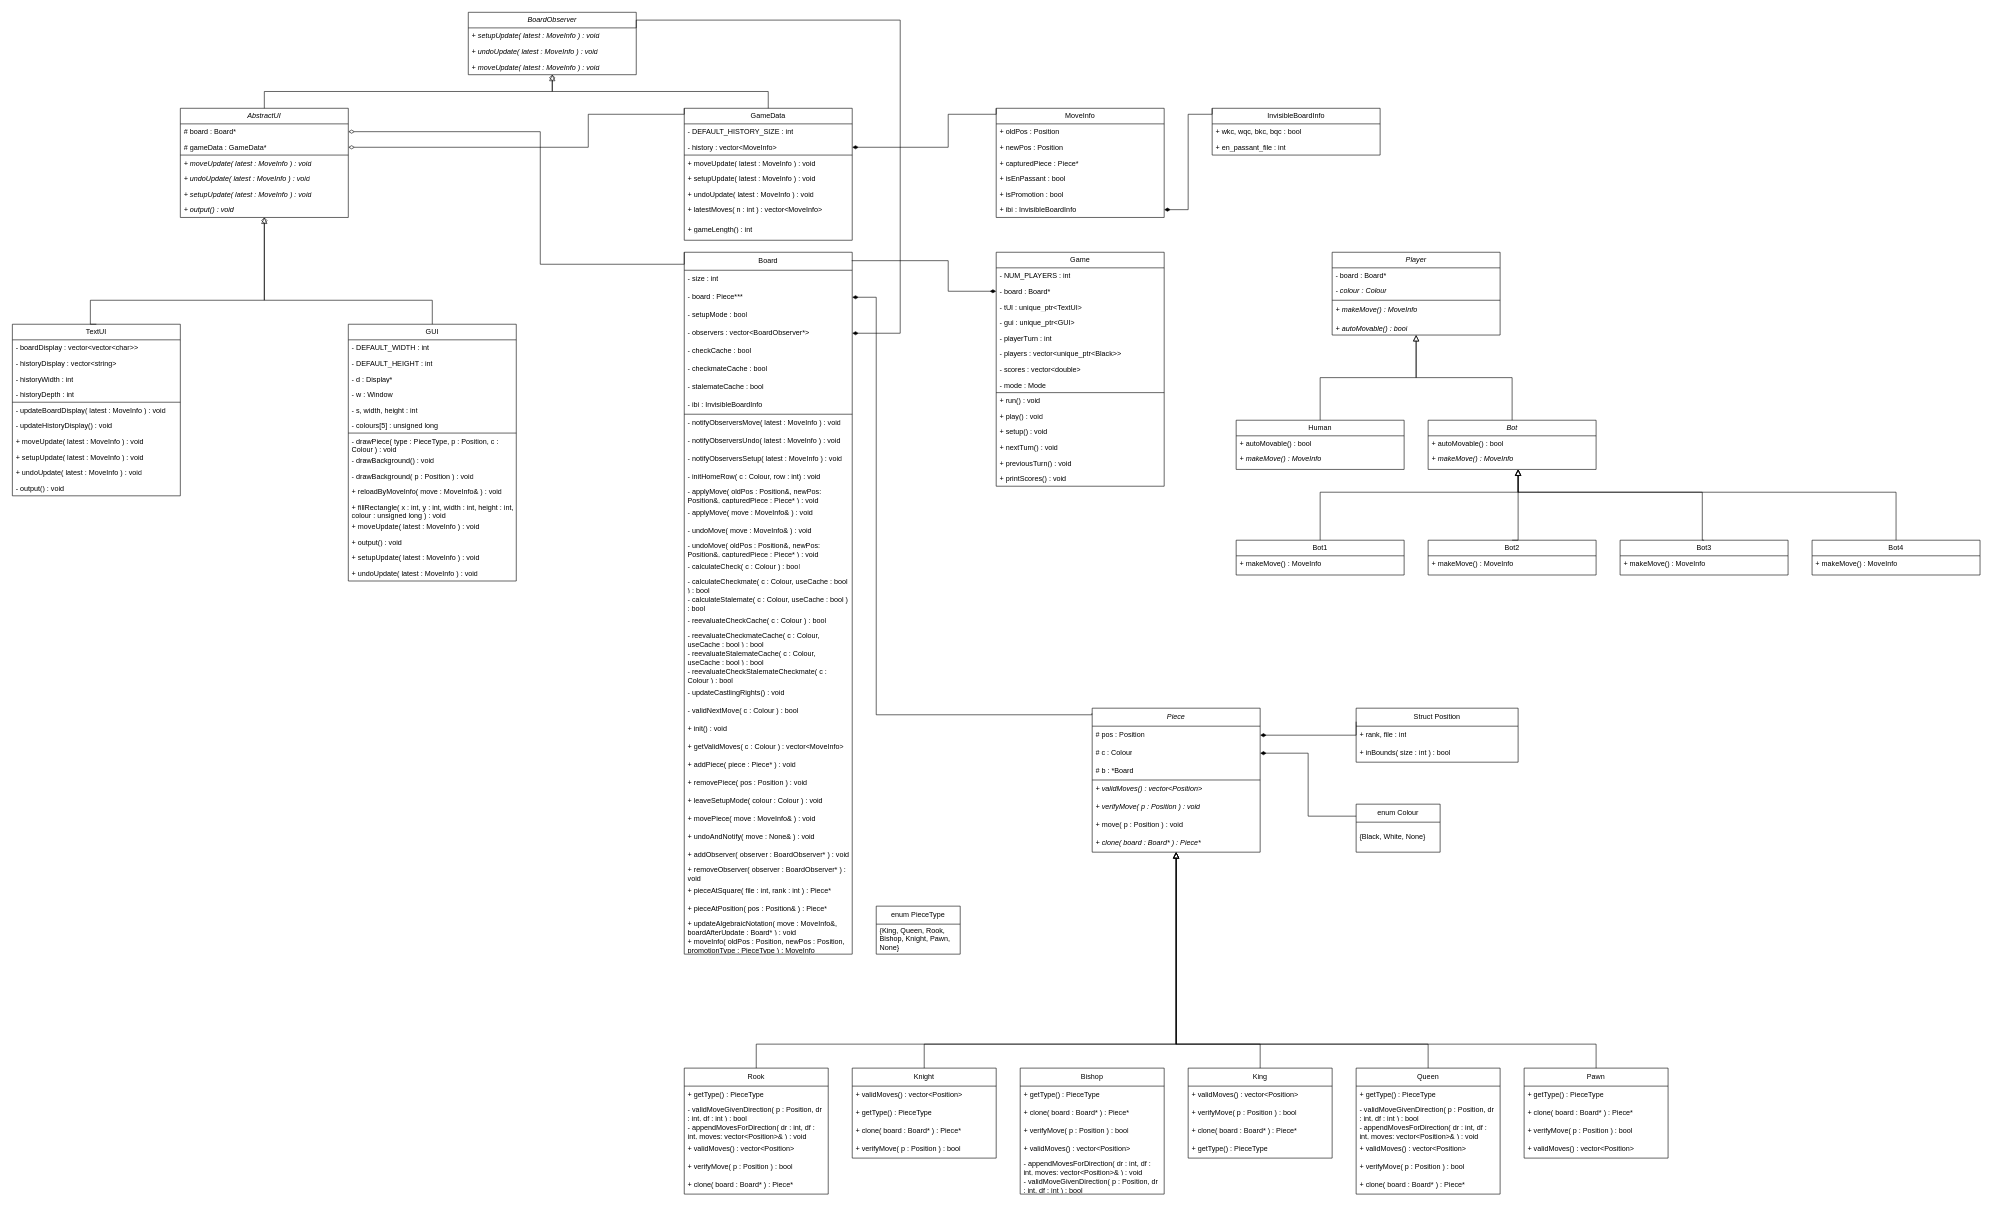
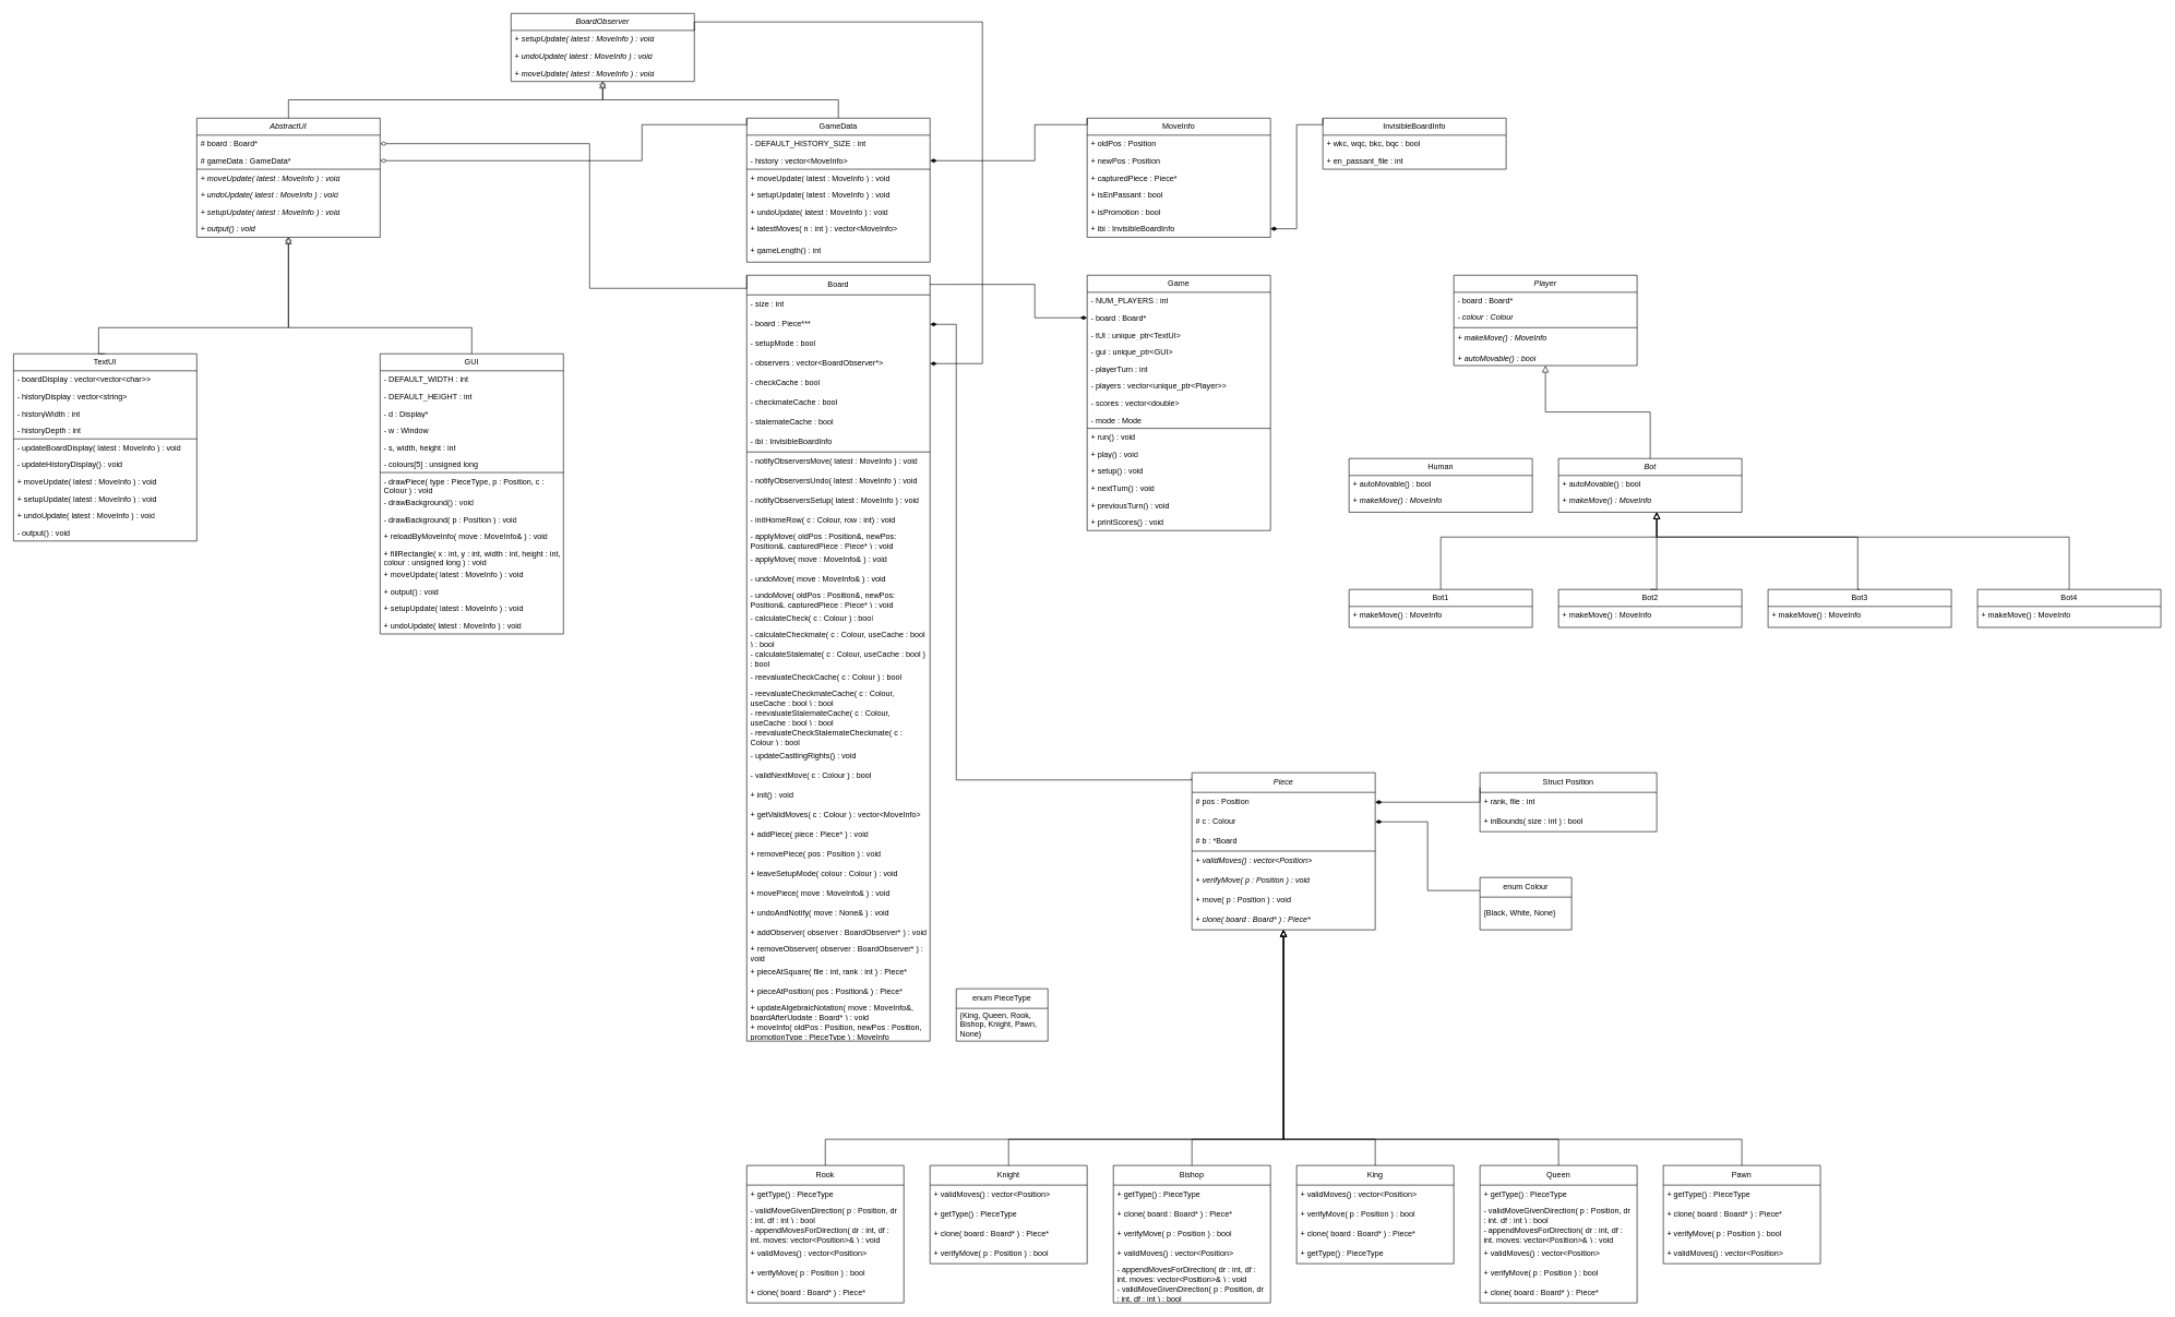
- <mxCell id="198" value="- players : vector&amp;lt;unique_ptr&amp;lt;Black&amp;gt;&amp;gt;" style="text;strokeColor=none;fillColor=none;align=left;verticalAlign=top;spacingLeft=4;spacingRight=4;overflow=hidden;rotatable=0;points=[[0,0.5],[1,0.5]];portConstraint=eastwest;whiteSpace=wrap;html=1;" vertex="1" parent="192"><mxGeometry y="156" width="280" height="26" as="geometry" /></mxCell>
+ <mxCell id="198" value="- players : vector&amp;lt;unique_ptr&amp;lt;Player&amp;gt;&amp;gt;" style="text;strokeColor=none;fillColor=none;align=left;verticalAlign=top;spacingLeft=4;spacingRight=4;overflow=hidden;rotatable=0;points=[[0,0.5],[1,0.5]];portConstraint=eastwest;whiteSpace=wrap;html=1;" vertex="1" parent="192"><mxGeometry y="156" width="280" height="26" as="geometry" /></mxCell>
- <mxCell id="215" style="edgeStyle=orthogonalEdgeStyle;rounded=0;orthogonalLoop=1;jettySize=auto;html=1;exitX=0.5;exitY=0;exitDx=0;exitDy=0;endArrow=block;endFill=0;endSize=8;" edge="1" parent="1" source="187" target="209"><mxGeometry relative="1" as="geometry" /></mxCell>
+ <mxCell id="76" value="" style="edgeStyle=elbowEdgeStyle;elbow=vertical;endArrow=block;html=1;rounded=0;endSize=8;startSize=8;endFill=0;exitX=0.5;exitY=0;exitDx=0;exitDy=0;" edge="1" parent="1" source="69" target="46"><mxGeometry width="50" height="50" relative="1" as="geometry"><mxPoint x="1830" y="1780" as="sourcePoint" /><mxPoint x="1970" y="1660" as="targetPoint" /><Array as="points"><mxPoint x="1960" y="1740" /></Array></mxGeometry></mxCell>
